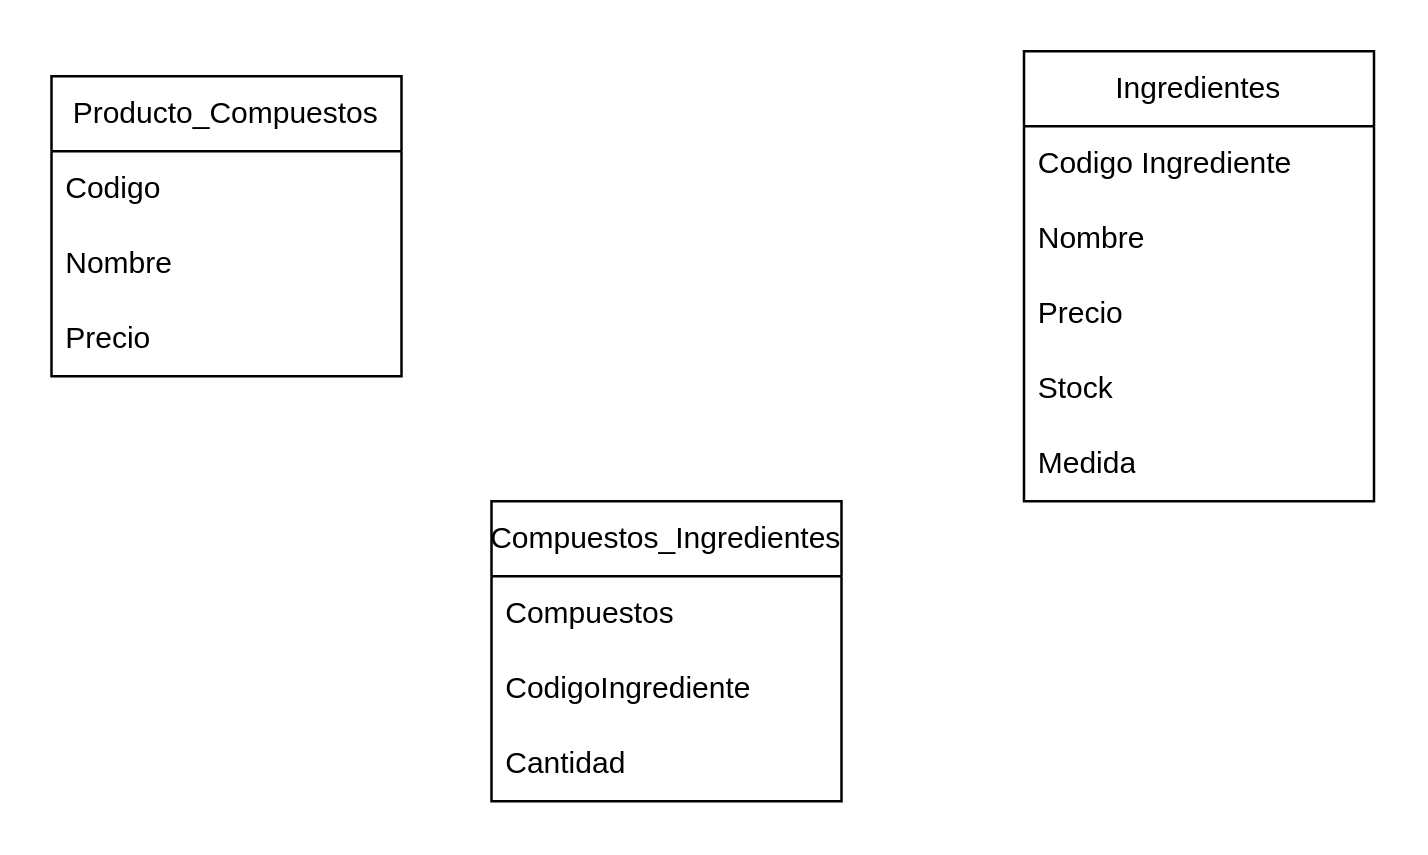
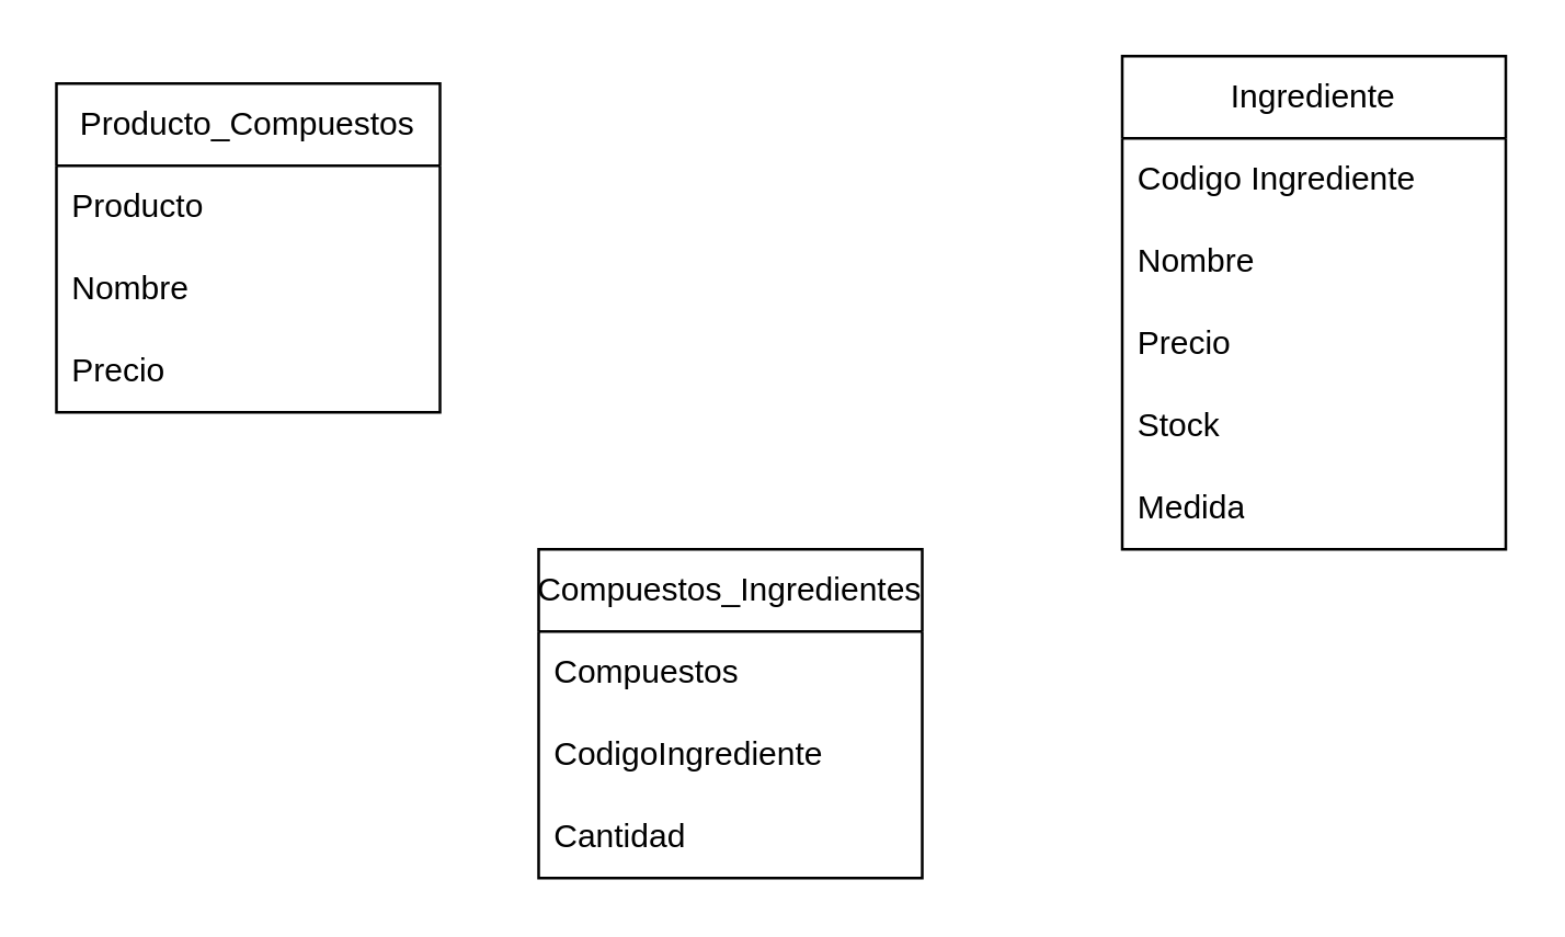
- <mxCell id="6" value="Ingredientes" style="swimlane;fontStyle=0;childLayout=stackLayout;horizontal=1;startSize=30;horizontalStack=0;resizeParent=1;resizeParentMax=0;resizeLast=0;collapsible=1;marginBottom=0;whiteSpace=wrap;html=1;" vertex="1" parent="1"><mxGeometry x="409" y="20" width="140" height="180" as="geometry" /></mxCell>
+ <mxCell id="6" value="Ingrediente" style="swimlane;fontStyle=0;childLayout=stackLayout;horizontal=1;startSize=30;horizontalStack=0;resizeParent=1;resizeParentMax=0;resizeLast=0;collapsible=1;marginBottom=0;whiteSpace=wrap;html=1;" vertex="1" parent="1"><mxGeometry x="409" y="20" width="140" height="180" as="geometry" /></mxCell>
- <mxCell id="3" value="Codigo" style="text;strokeColor=none;fillColor=none;align=left;verticalAlign=middle;spacingLeft=4;spacingRight=4;overflow=hidden;points=[[0,0.5],[1,0.5]];portConstraint=eastwest;rotatable=0;whiteSpace=wrap;html=1;" vertex="1" parent="2"><mxGeometry y="30" width="140" height="30" as="geometry" /></mxCell>
+ <mxCell id="3" value="Producto" style="text;strokeColor=none;fillColor=none;align=left;verticalAlign=middle;spacingLeft=4;spacingRight=4;overflow=hidden;points=[[0,0.5],[1,0.5]];portConstraint=eastwest;rotatable=0;whiteSpace=wrap;html=1;" vertex="1" parent="2"><mxGeometry y="30" width="140" height="30" as="geometry" /></mxCell>
